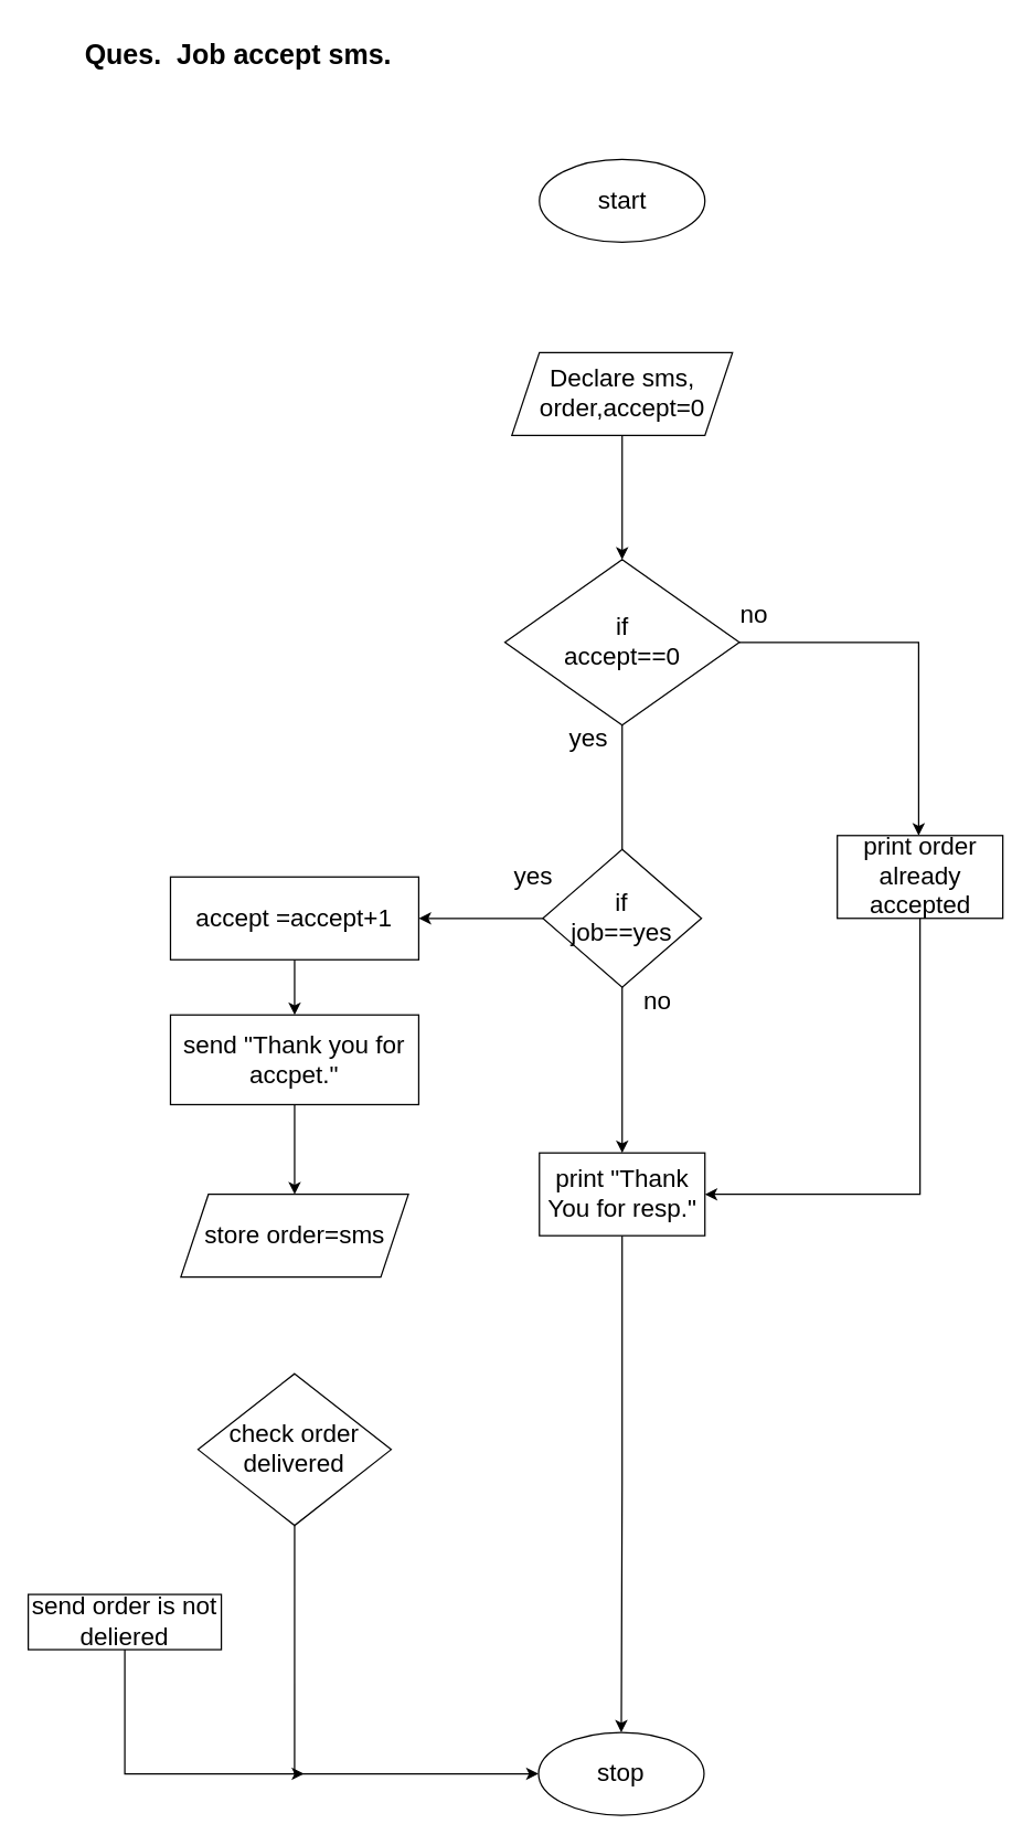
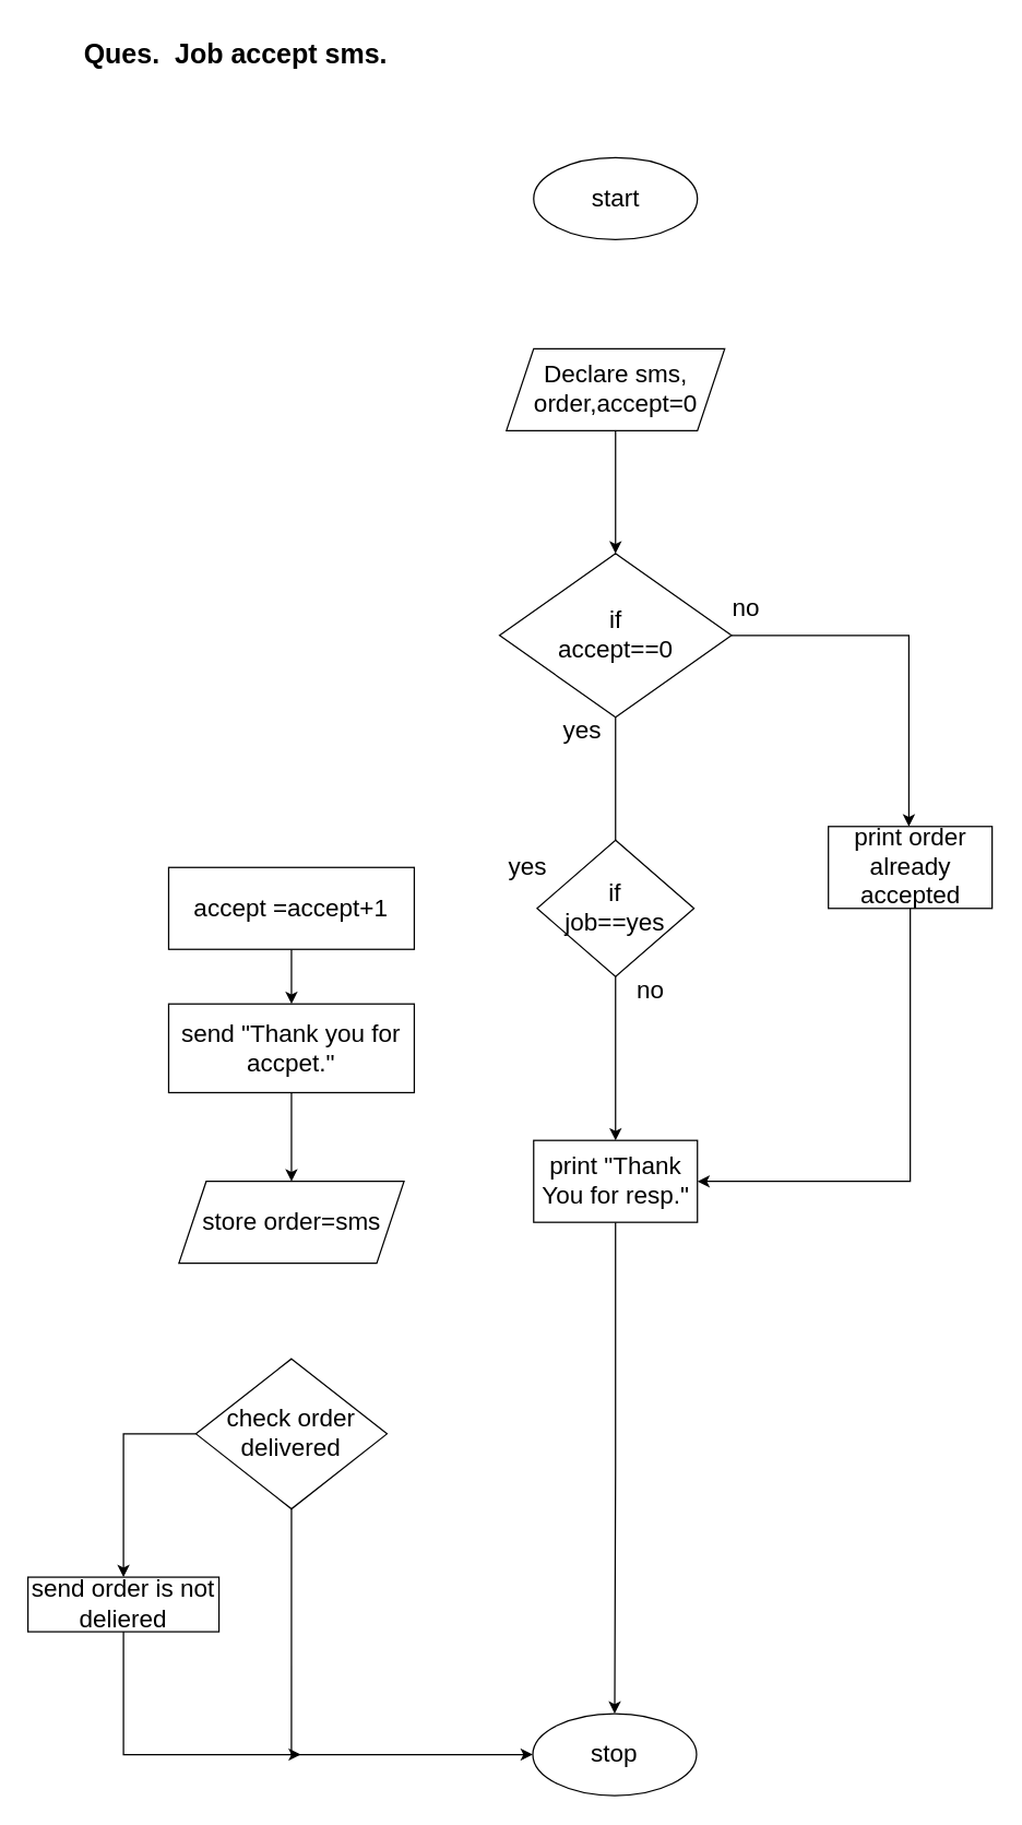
- <mxCell id="11" value="" style="edgeStyle=orthogonalEdgeStyle;rounded=0;orthogonalLoop=1;jettySize=auto;html=1;entryX=1;entryY=0.5;entryDx=0;entryDy=0;fontSize=18;align=center;" parent="1" source="12" target="25" edge="1"><mxGeometry relative="1" as="geometry" /></mxCell>
+ <mxCell id="26" value="" style="edgeStyle=orthogonalEdgeStyle;rounded=0;orthogonalLoop=1;jettySize=auto;html=1;fontSize=18;" parent="1" source="27" target="29" edge="1"><mxGeometry relative="1" as="geometry"><Array as="points"><mxPoint x="90" y="1050" /></Array></mxGeometry></mxCell>
